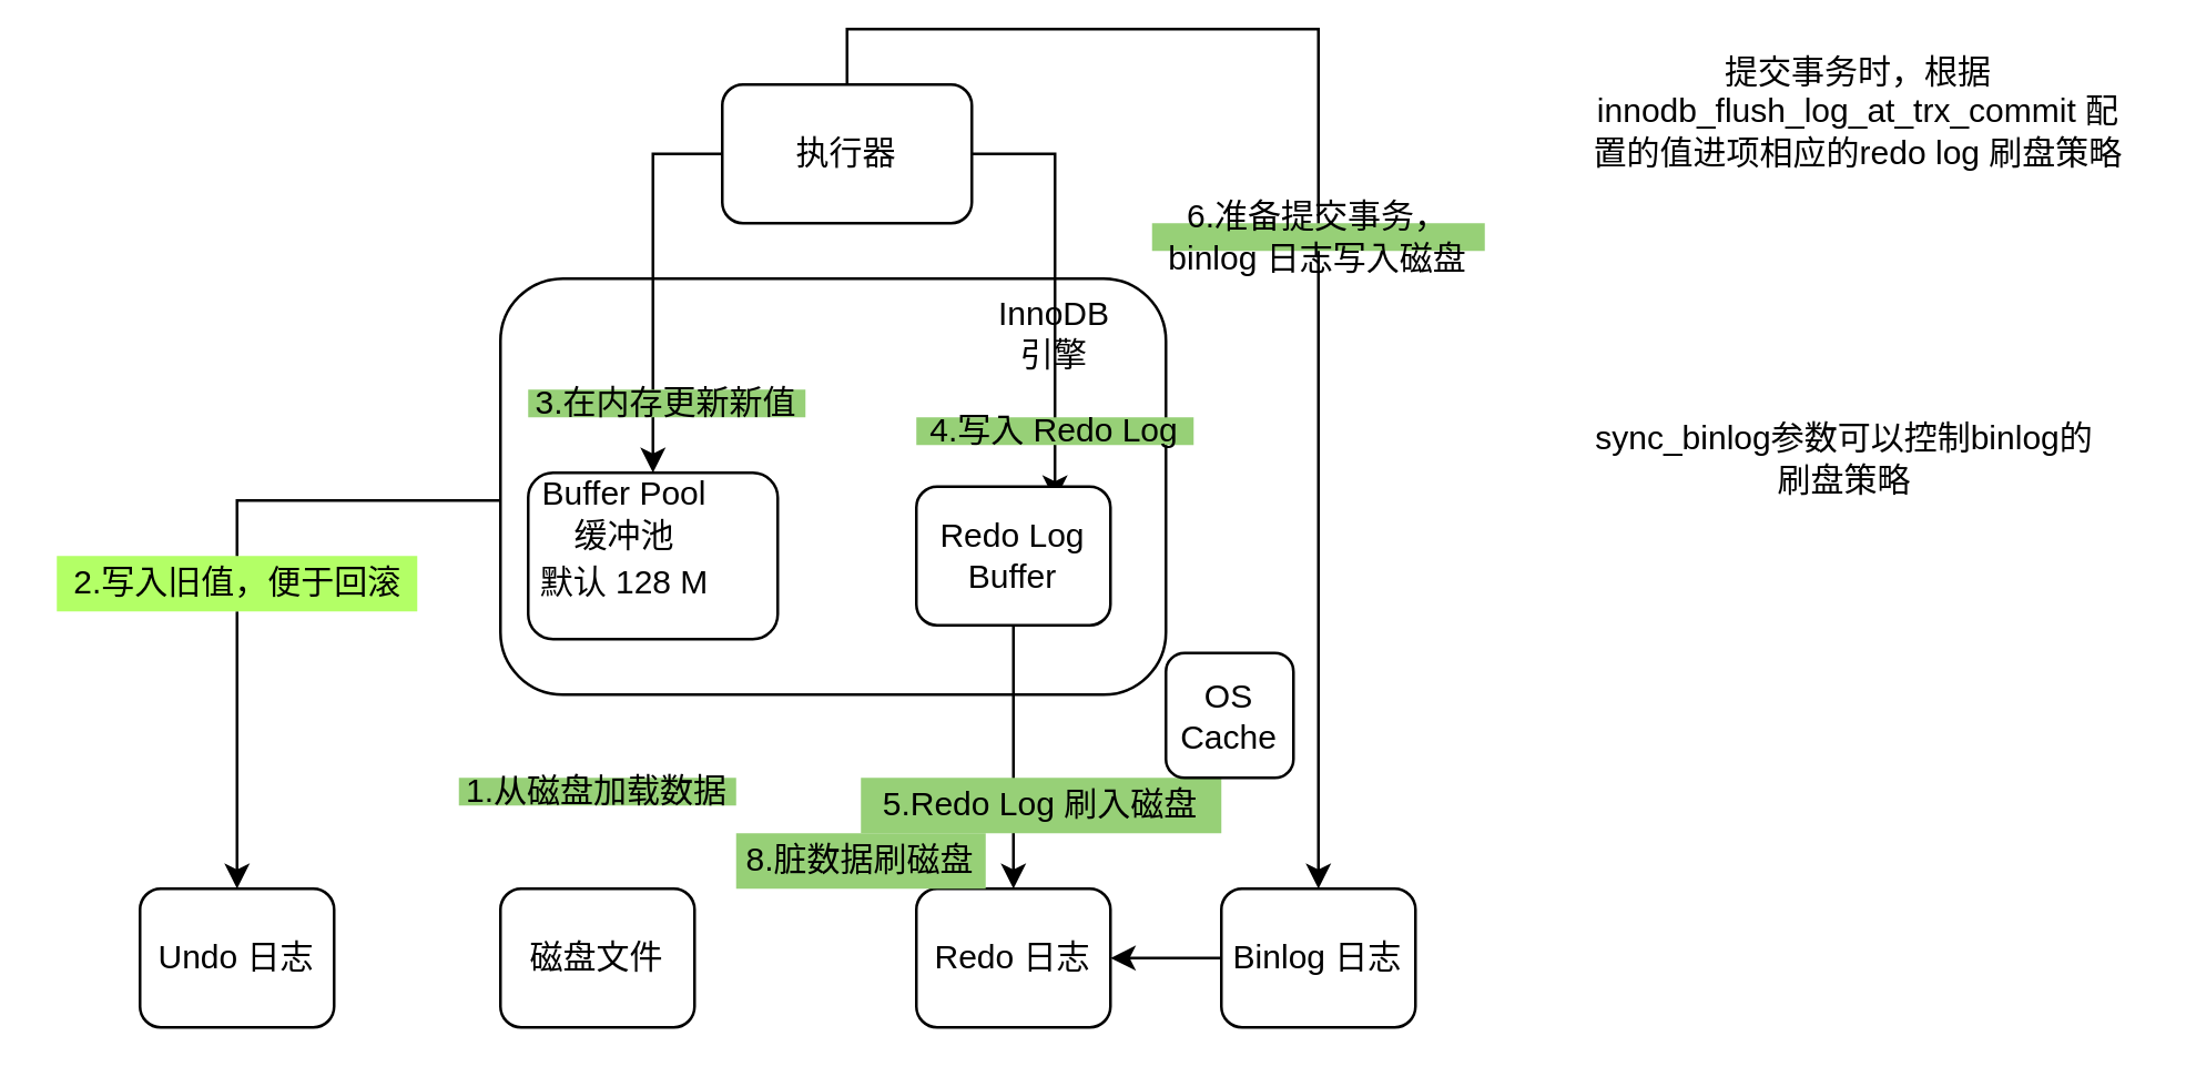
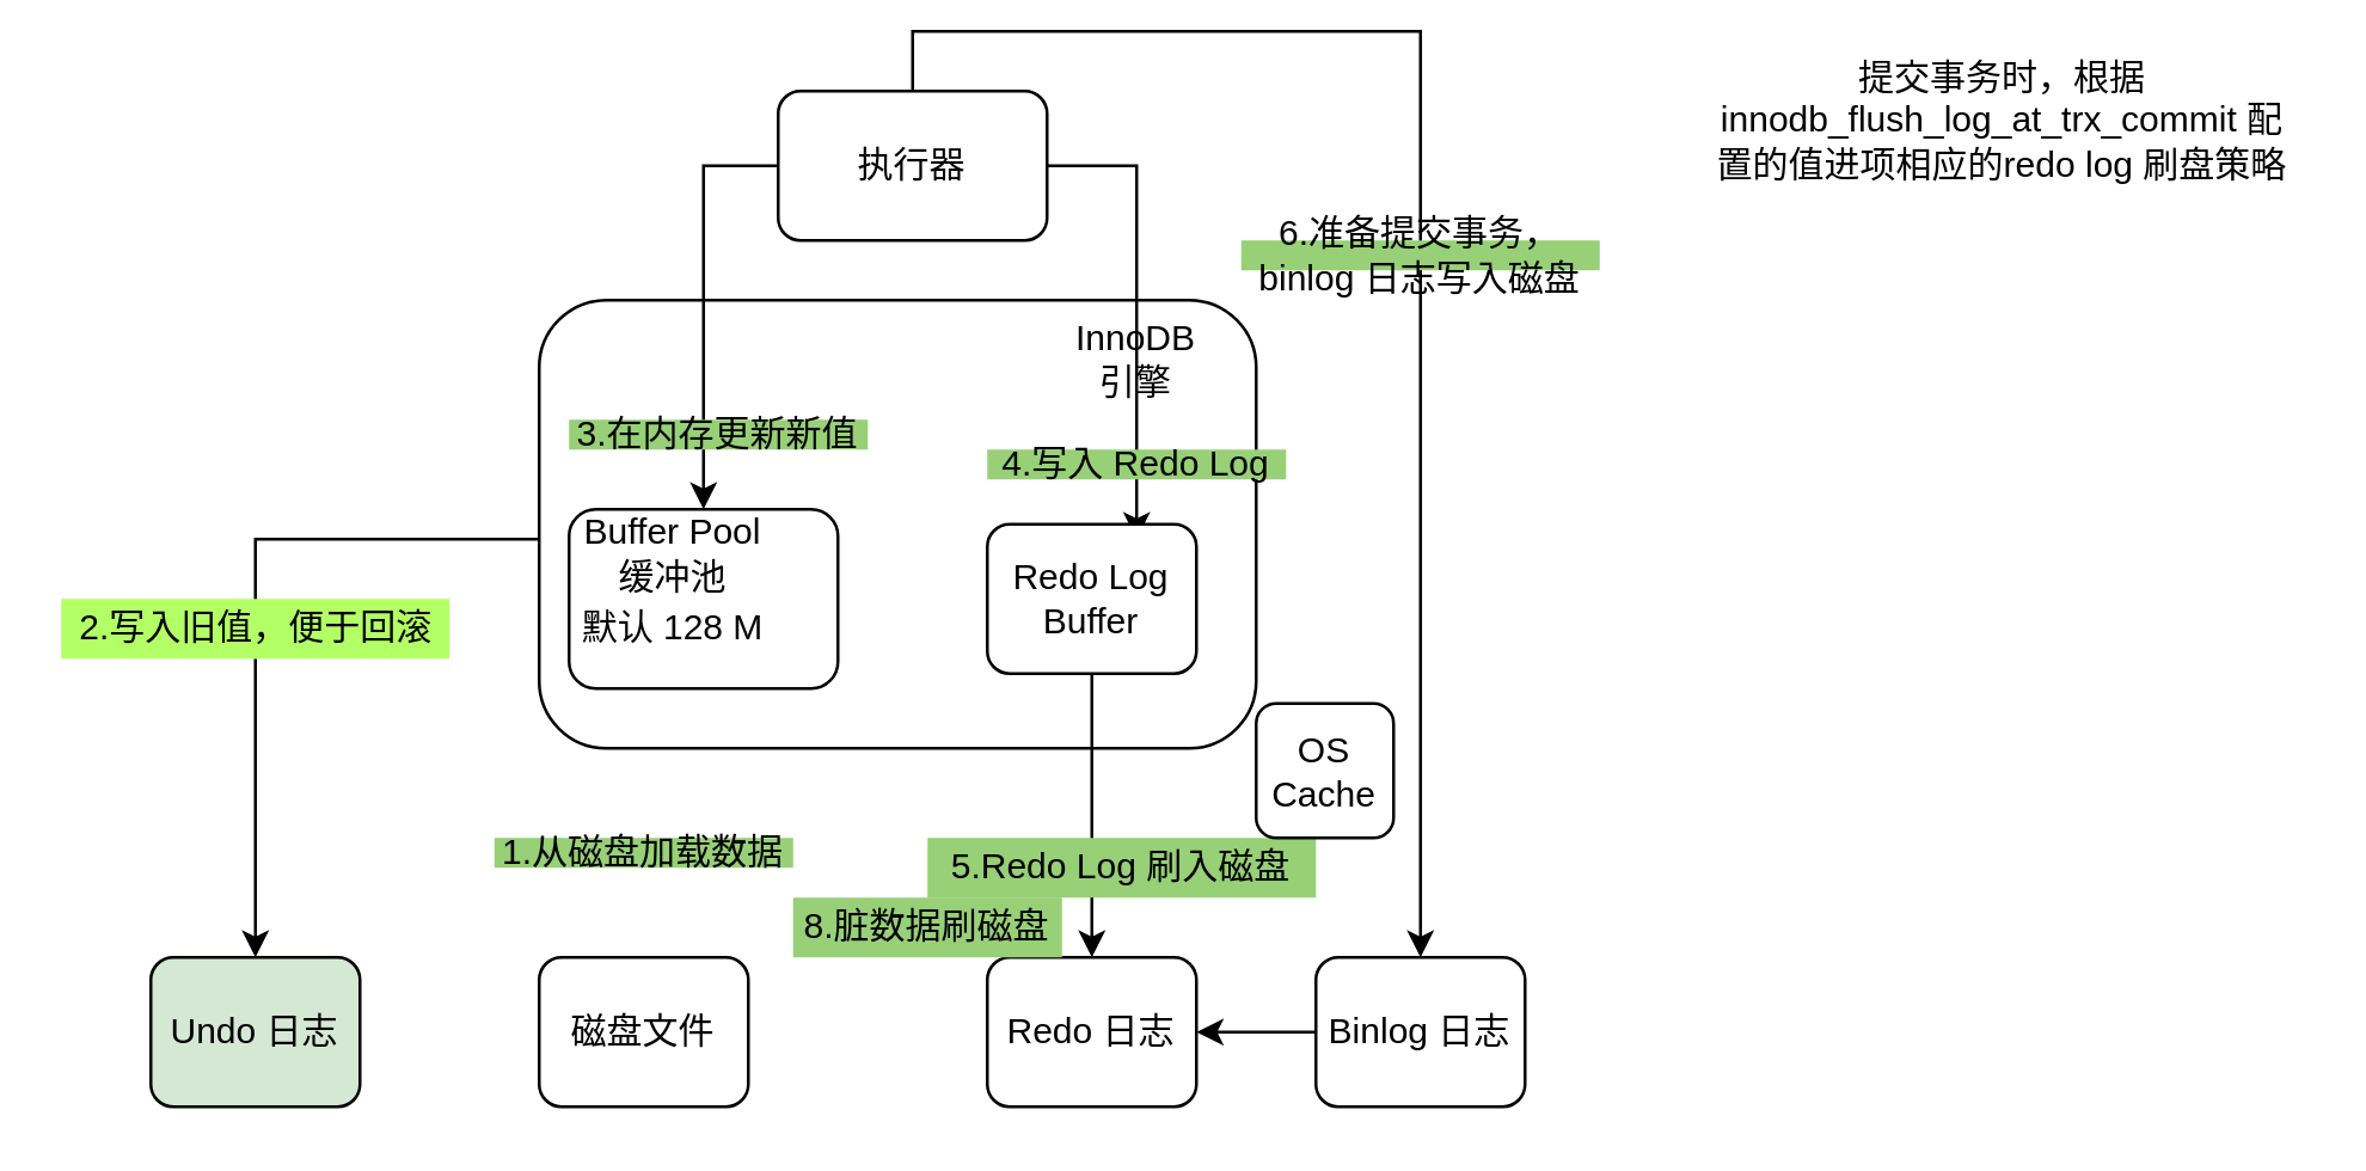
- <mxCell id="27" value="sync_binlog参数可以控制binlog的刷盘策略" style="text;html=1;strokeColor=none;fillColor=none;align=center;verticalAlign=middle;whiteSpace=wrap;rounded=0;" vertex="1" parent="1"><mxGeometry x="570" y="150" width="190" height="30" as="geometry" /></mxCell>
- <mxCell id="12" value="Undo 日志" style="rounded=1;whiteSpace=wrap;html=1;" vertex="1" parent="1"><mxGeometry x="50" y="320" width="70" height="50" as="geometry" /></mxCell>
+ <mxCell id="12" value="Undo 日志" style="rounded=1;whiteSpace=wrap;html=1;fillColor=#d5e8d4;" vertex="1" parent="1"><mxGeometry x="50" y="320" width="70" height="50" as="geometry" /></mxCell>
